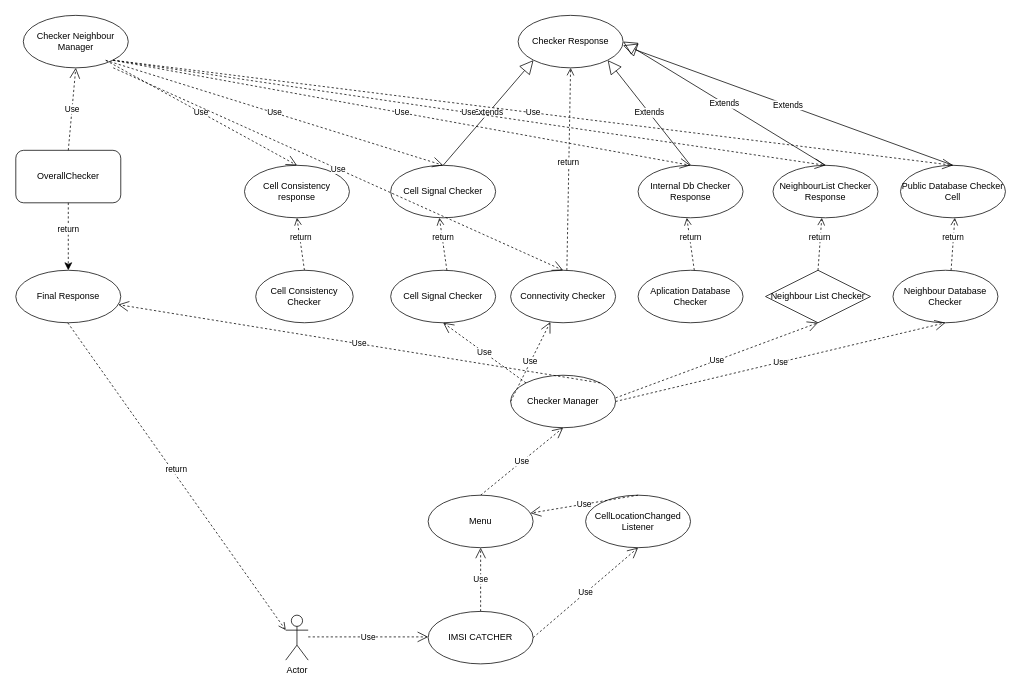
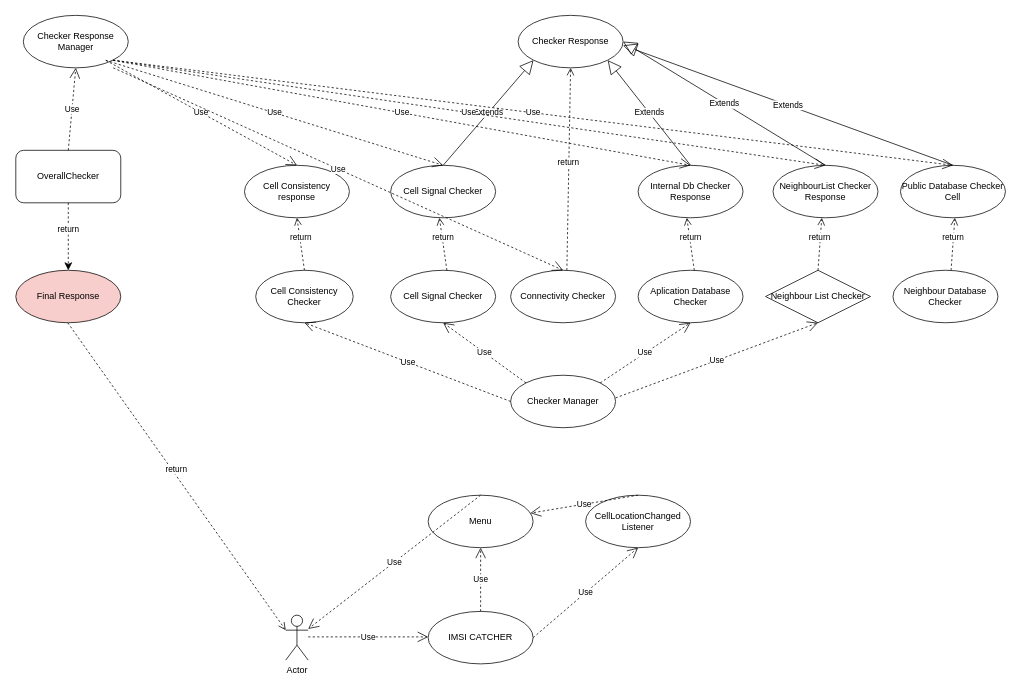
- <mxCell id="39" value="Checker Neighbour Manager" style="ellipse;whiteSpace=wrap;html=1;" vertex="1" parent="1"><mxGeometry x="30" y="20" width="140" height="70" as="geometry" /></mxCell>
+ <mxCell id="39" value="Checker Response Manager" style="ellipse;whiteSpace=wrap;html=1;" vertex="1" parent="1"><mxGeometry x="30" y="20" width="140" height="70" as="geometry" /></mxCell>
- <mxCell id="48" value="Final Response" style="ellipse;whiteSpace=wrap;html=1;" vertex="1" parent="1"><mxGeometry x="20" y="360" width="140" height="70" as="geometry" /></mxCell>
+ <mxCell id="48" value="Final Response" style="ellipse;whiteSpace=wrap;html=1;fillColor=#f8cecc;" vertex="1" parent="1"><mxGeometry x="20" y="360" width="140" height="70" as="geometry" /></mxCell>
- <mxCell id="20" value="Use" style="endArrow=open;endSize=12;dashed=1;html=1;exitX=1;exitY=0;exitDx=0;exitDy=0;" edge="1" parent="1" source="9" target="48"><mxGeometry width="160" relative="1" as="geometry"><mxPoint x="790" y="510" as="sourcePoint" /><mxPoint x="790" y="440" as="targetPoint" /></mxGeometry></mxCell>
+ <mxCell id="20" value="Use" style="endArrow=open;endSize=12;dashed=1;html=1;exitX=1;exitY=0;exitDx=0;exitDy=0;entryX=0.5;entryY=1;entryDx=0;entryDy=0;" edge="1" parent="1" source="9" target="15"><mxGeometry width="160" relative="1" as="geometry"><mxPoint x="790" y="510" as="sourcePoint" /><mxPoint x="790" y="440" as="targetPoint" /></mxGeometry></mxCell>
- <mxCell id="18" value="Use" style="endArrow=open;endSize=12;dashed=1;html=1;exitX=0;exitY=0.5;exitDx=0;exitDy=0;" edge="1" parent="1" source="9" target="14"><mxGeometry width="160" relative="1" as="geometry"><mxPoint x="440" y="480" as="sourcePoint" /><mxPoint x="600" y="480" as="targetPoint" /></mxGeometry></mxCell>
+ <mxCell id="18" value="Use" style="endArrow=open;endSize=12;dashed=1;html=1;exitX=0;exitY=0.5;exitDx=0;exitDy=0;entryX=0.5;entryY=1;entryDx=0;entryDy=0;" edge="1" parent="1" source="9" target="12"><mxGeometry width="160" relative="1" as="geometry"><mxPoint x="440" y="480" as="sourcePoint" /><mxPoint x="600" y="480" as="targetPoint" /></mxGeometry></mxCell>
- <mxCell id="22" value="Use" style="endArrow=open;endSize=12;dashed=1;html=1;exitX=1;exitY=0.5;exitDx=0;exitDy=0;entryX=0.5;entryY=1;entryDx=0;entryDy=0;" edge="1" parent="1" source="9" target="17"><mxGeometry width="160" relative="1" as="geometry"><mxPoint x="829.997" y="540.251" as="sourcePoint" /><mxPoint x="1100" y="440" as="targetPoint" /></mxGeometry></mxCell>
- <mxCell id="10" value="Use" style="endArrow=open;endSize=12;dashed=1;html=1;exitX=0.5;exitY=0;exitDx=0;exitDy=0;entryX=0.5;entryY=1;entryDx=0;entryDy=0;" edge="1" parent="1" source="6" target="9"><mxGeometry width="160" relative="1" as="geometry"><mxPoint x="630" y="630" as="sourcePoint" /><mxPoint x="790" y="630" as="targetPoint" /></mxGeometry></mxCell>
+ <mxCell id="10" value="Use" style="endArrow=open;endSize=12;dashed=1;html=1;exitX=0.5;exitY=0;exitDx=0;exitDy=0;" edge="1" parent="1" source="6" target="2"><mxGeometry width="160" relative="1" as="geometry"><mxPoint x="630" y="630" as="sourcePoint" /><mxPoint x="790" y="630" as="targetPoint" /></mxGeometry></mxCell>
